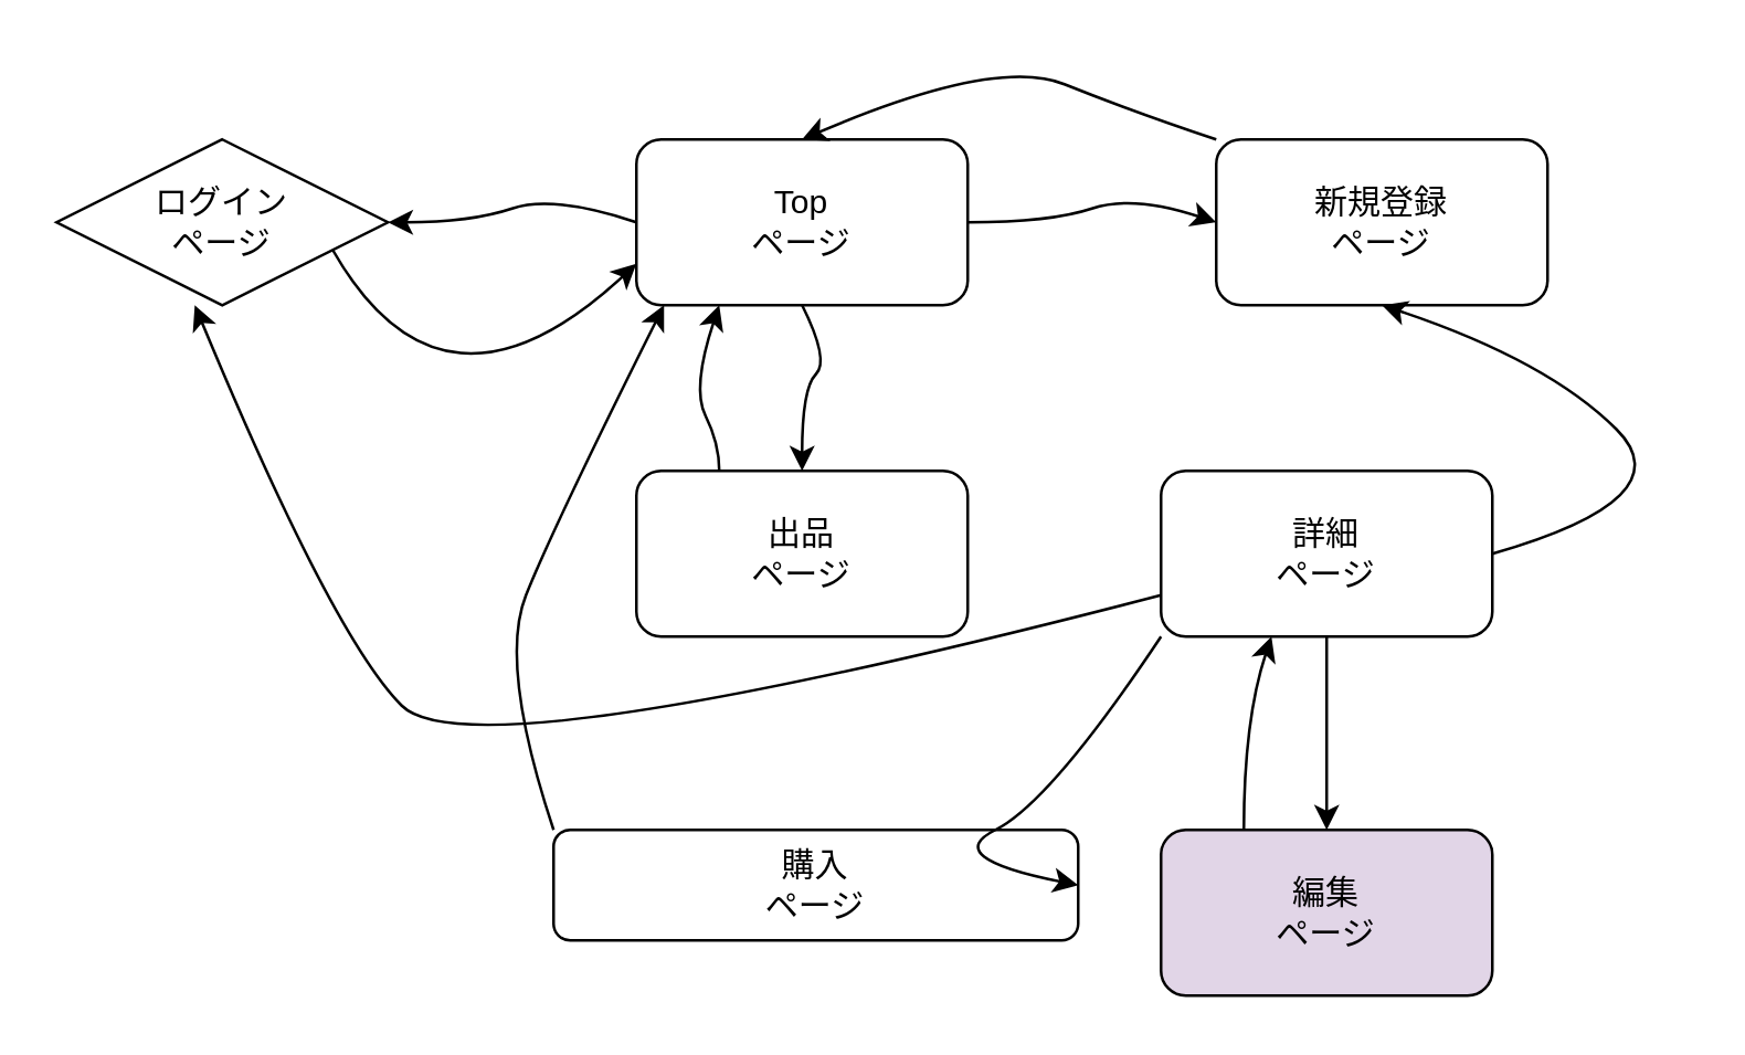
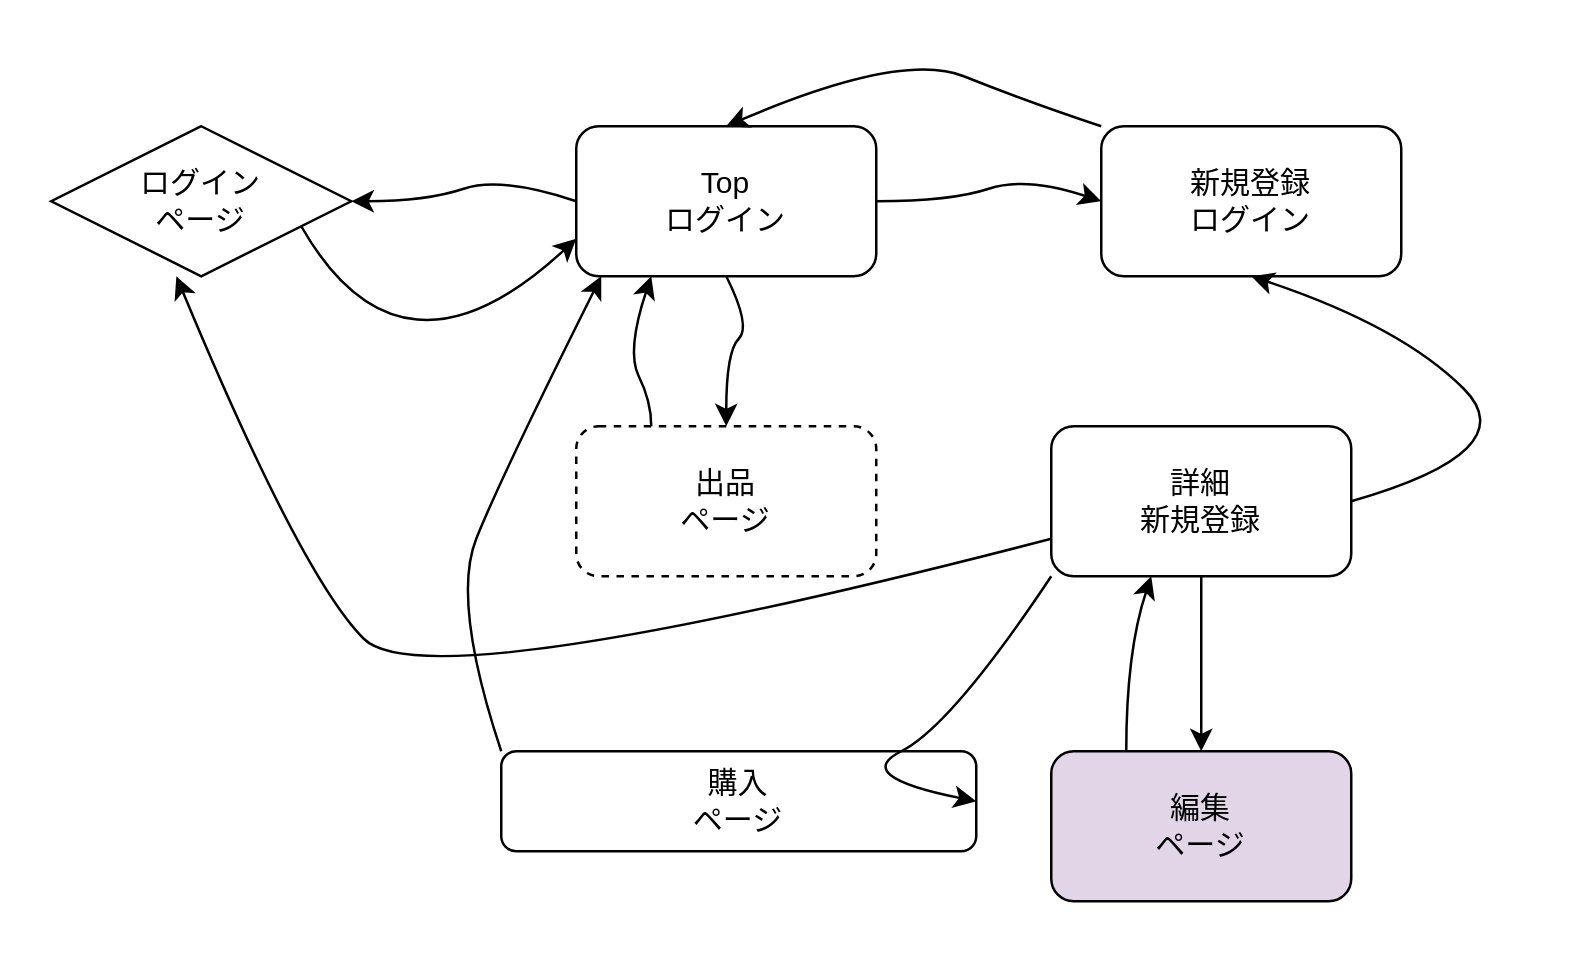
- <mxCell id="2" value="Top&lt;br&gt;ページ" style="rounded=1;whiteSpace=wrap;html=1;" parent="1" vertex="1"><mxGeometry x="230" y="50" width="120" height="60" as="geometry" /></mxCell>
+ <mxCell id="2" value="Top&lt;br&gt;ログイン" style="rounded=1;whiteSpace=wrap;html=1;" parent="1" vertex="1"><mxGeometry x="230" y="50" width="120" height="60" as="geometry" /></mxCell>
- <mxCell id="4" value="新規登録&lt;br&gt;ページ" style="rounded=1;whiteSpace=wrap;html=1;" parent="1" vertex="1"><mxGeometry x="440" y="50" width="120" height="60" as="geometry" /></mxCell>
+ <mxCell id="4" value="新規登録&lt;br&gt;ログイン" style="rounded=1;whiteSpace=wrap;html=1;" parent="1" vertex="1"><mxGeometry x="440" y="50" width="120" height="60" as="geometry" /></mxCell>
- <mxCell id="7" value="出品&lt;br&gt;ページ" style="rounded=1;whiteSpace=wrap;html=1;" parent="1" vertex="1"><mxGeometry x="230" y="170" width="120" height="60" as="geometry" /></mxCell>
+ <mxCell id="7" value="出品&lt;br&gt;ページ" style="rounded=1;whiteSpace=wrap;html=1;dashed=1;" parent="1" vertex="1"><mxGeometry x="230" y="170" width="120" height="60" as="geometry" /></mxCell>
- <mxCell id="9" value="詳細&lt;br&gt;ページ" style="rounded=1;whiteSpace=wrap;html=1;" parent="1" vertex="1"><mxGeometry x="420" y="170" width="120" height="60" as="geometry" /></mxCell>
+ <mxCell id="9" value="詳細&lt;br&gt;新規登録" style="rounded=1;whiteSpace=wrap;html=1;" parent="1" vertex="1"><mxGeometry x="420" y="170" width="120" height="60" as="geometry" /></mxCell>
